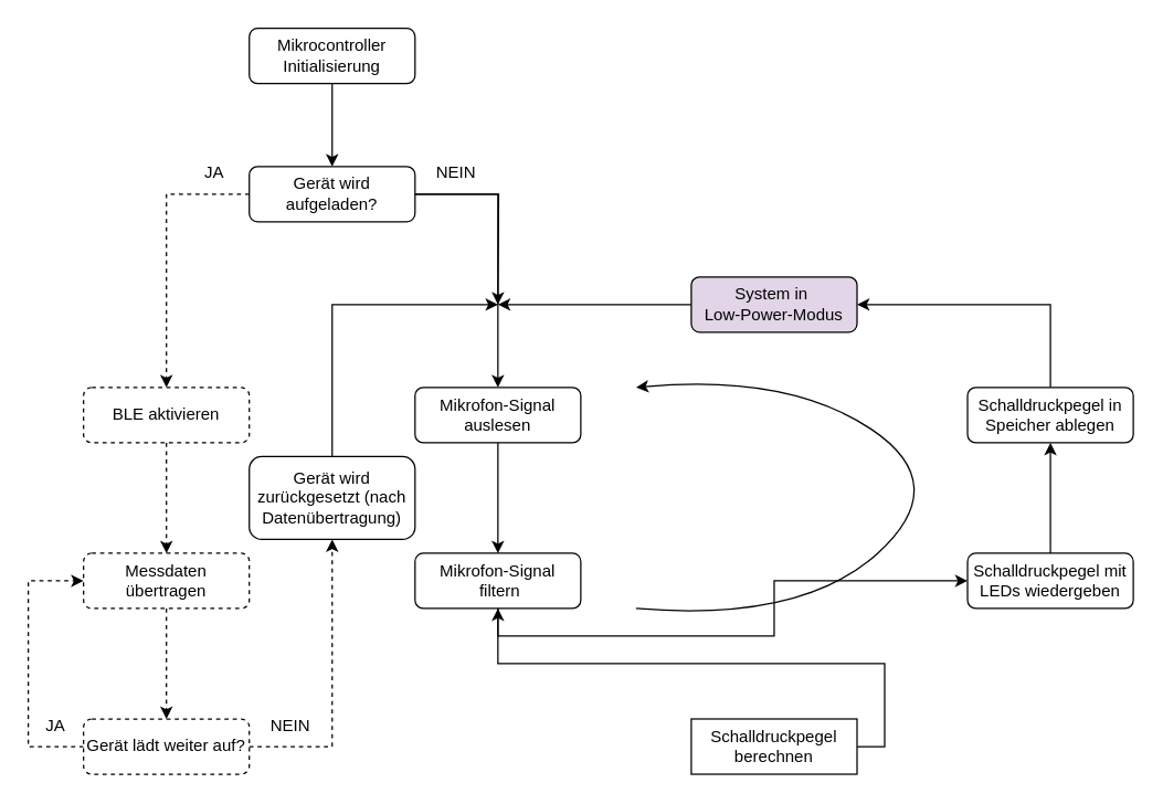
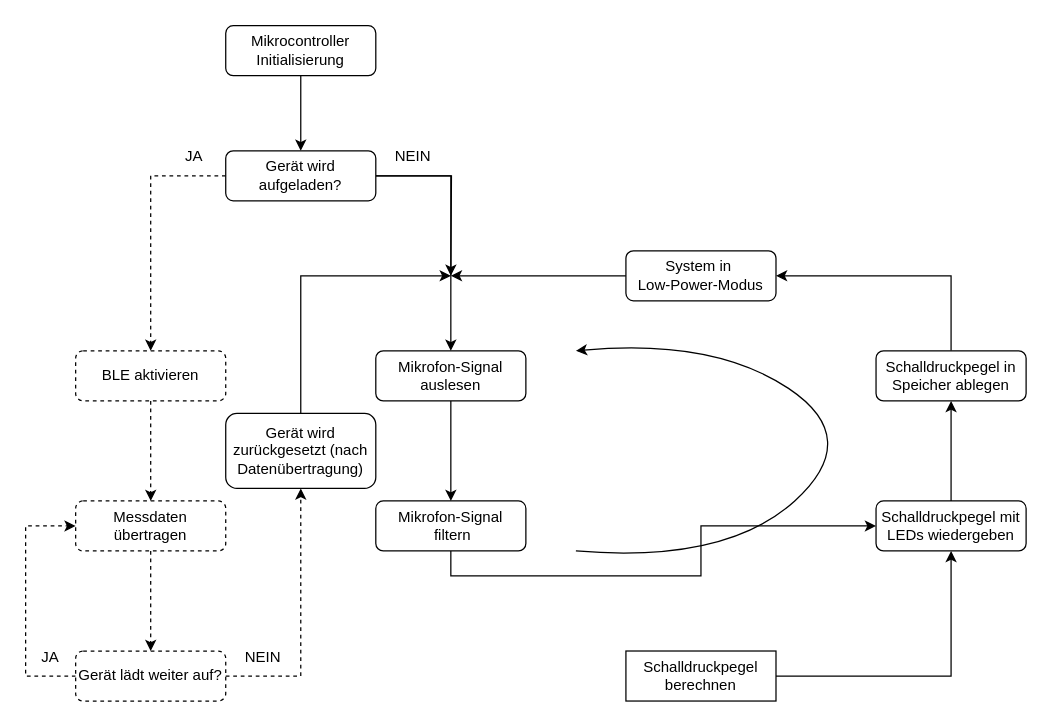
- <mxCell id="15" value="System in&amp;nbsp;&lt;div&gt;Low-Power-Modus&lt;/div&gt;" style="rounded=1;whiteSpace=wrap;html=1;fillColor=#e1d5e7;" parent="1" vertex="1"><mxGeometry x="500" y="200" width="120" height="40" as="geometry" /></mxCell>
+ <mxCell id="15" value="System in&amp;nbsp;&lt;div&gt;Low-Power-Modus&lt;/div&gt;" style="rounded=1;whiteSpace=wrap;html=1;" parent="1" vertex="1"><mxGeometry x="500" y="200" width="120" height="40" as="geometry" /></mxCell>
- <mxCell id="12" style="edgeStyle=orthogonalEdgeStyle;rounded=0;orthogonalLoop=1;jettySize=auto;html=1;exitX=1;exitY=0.5;exitDx=0;exitDy=0;" parent="1" source="13" target="7" edge="1"><mxGeometry relative="1" as="geometry" /></mxCell>
+ <mxCell id="12" style="edgeStyle=orthogonalEdgeStyle;rounded=0;orthogonalLoop=1;jettySize=auto;html=1;exitX=1;exitY=0.5;exitDx=0;exitDy=0;entryX=0.5;entryY=1;entryDx=0;entryDy=0;" parent="1" source="13" target="9" edge="1"><mxGeometry relative="1" as="geometry" /></mxCell>
